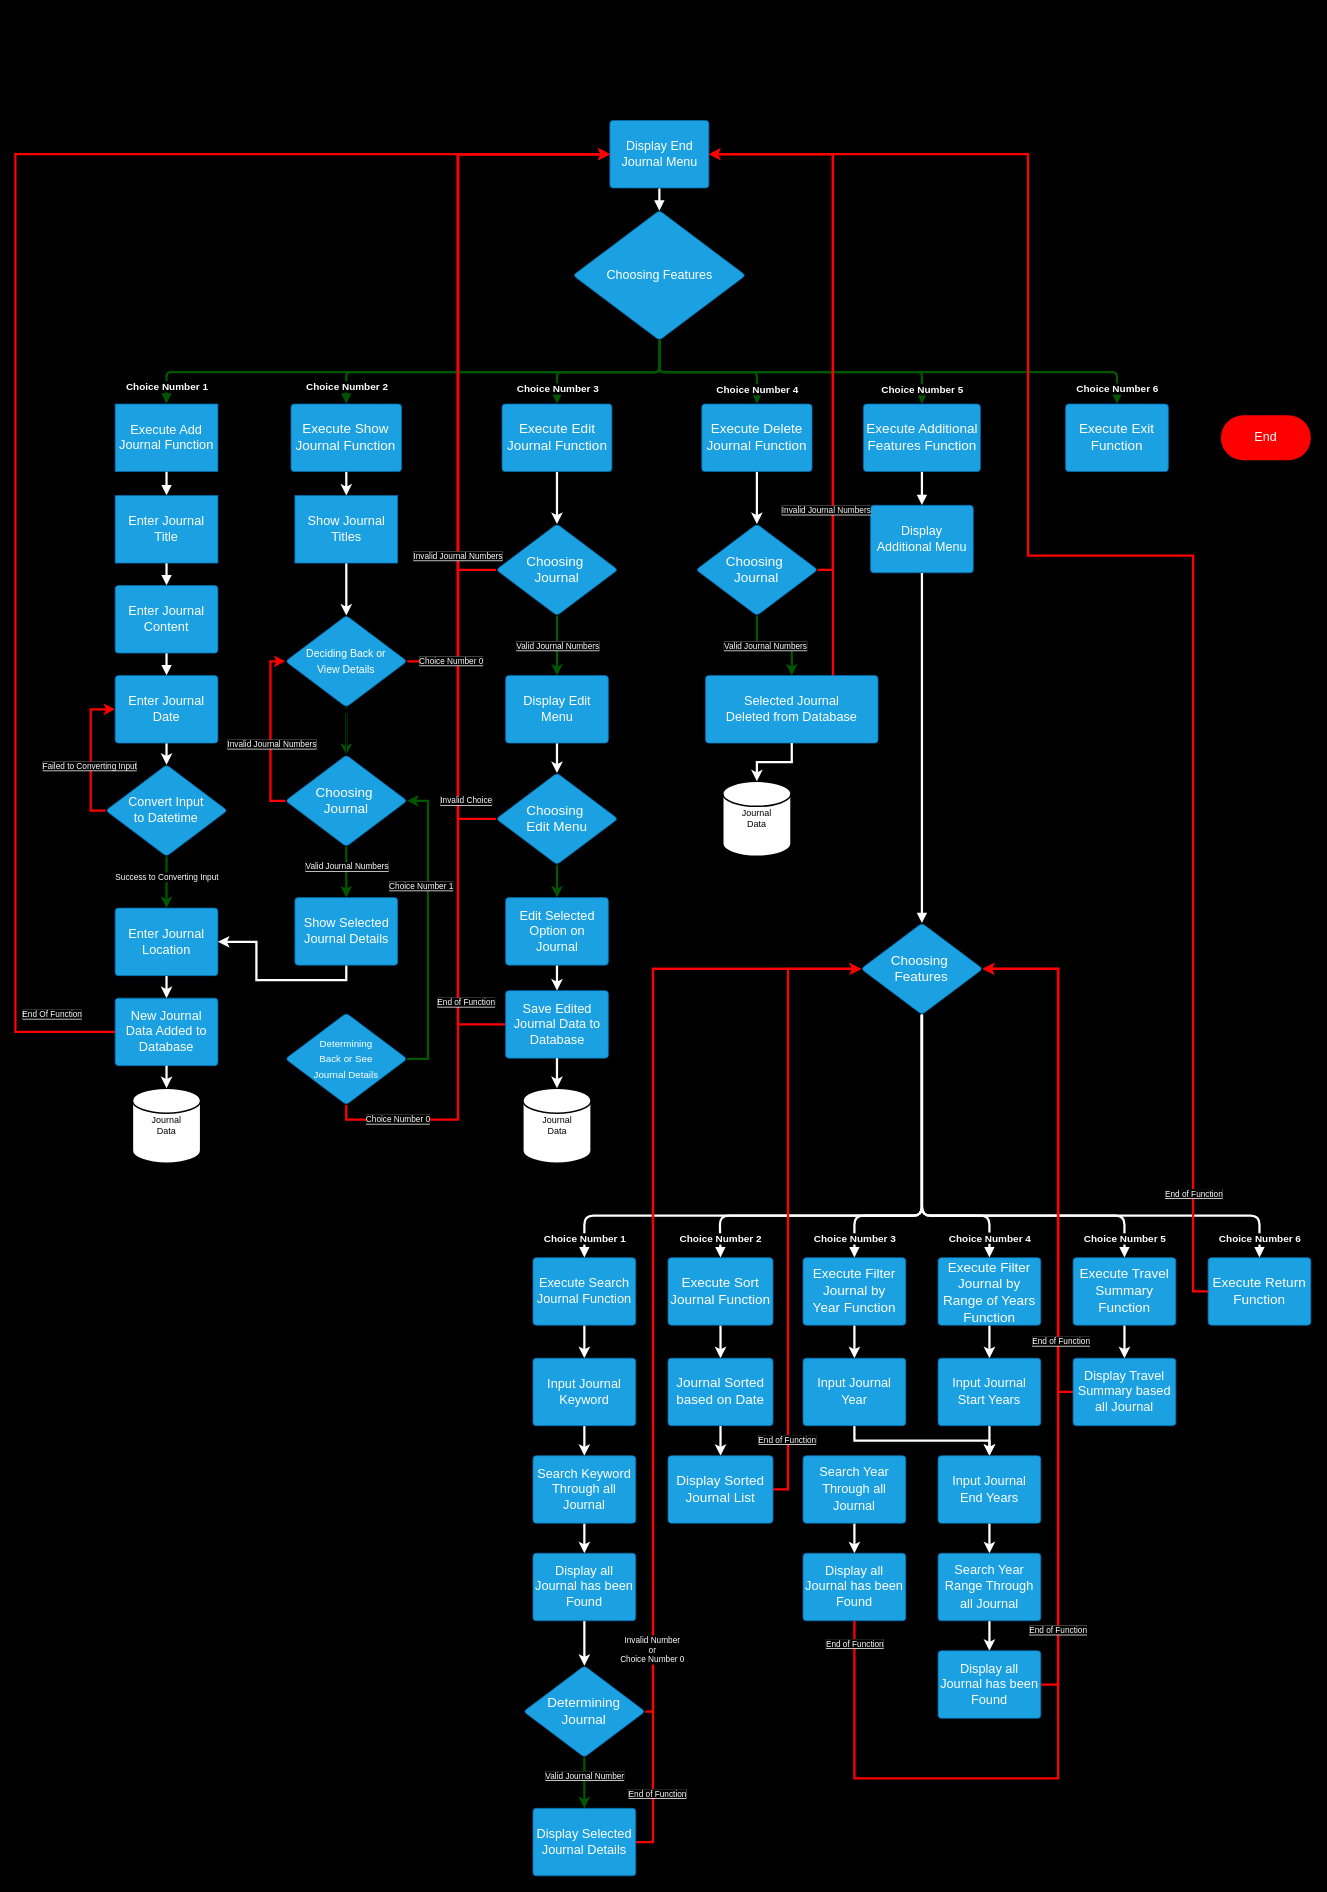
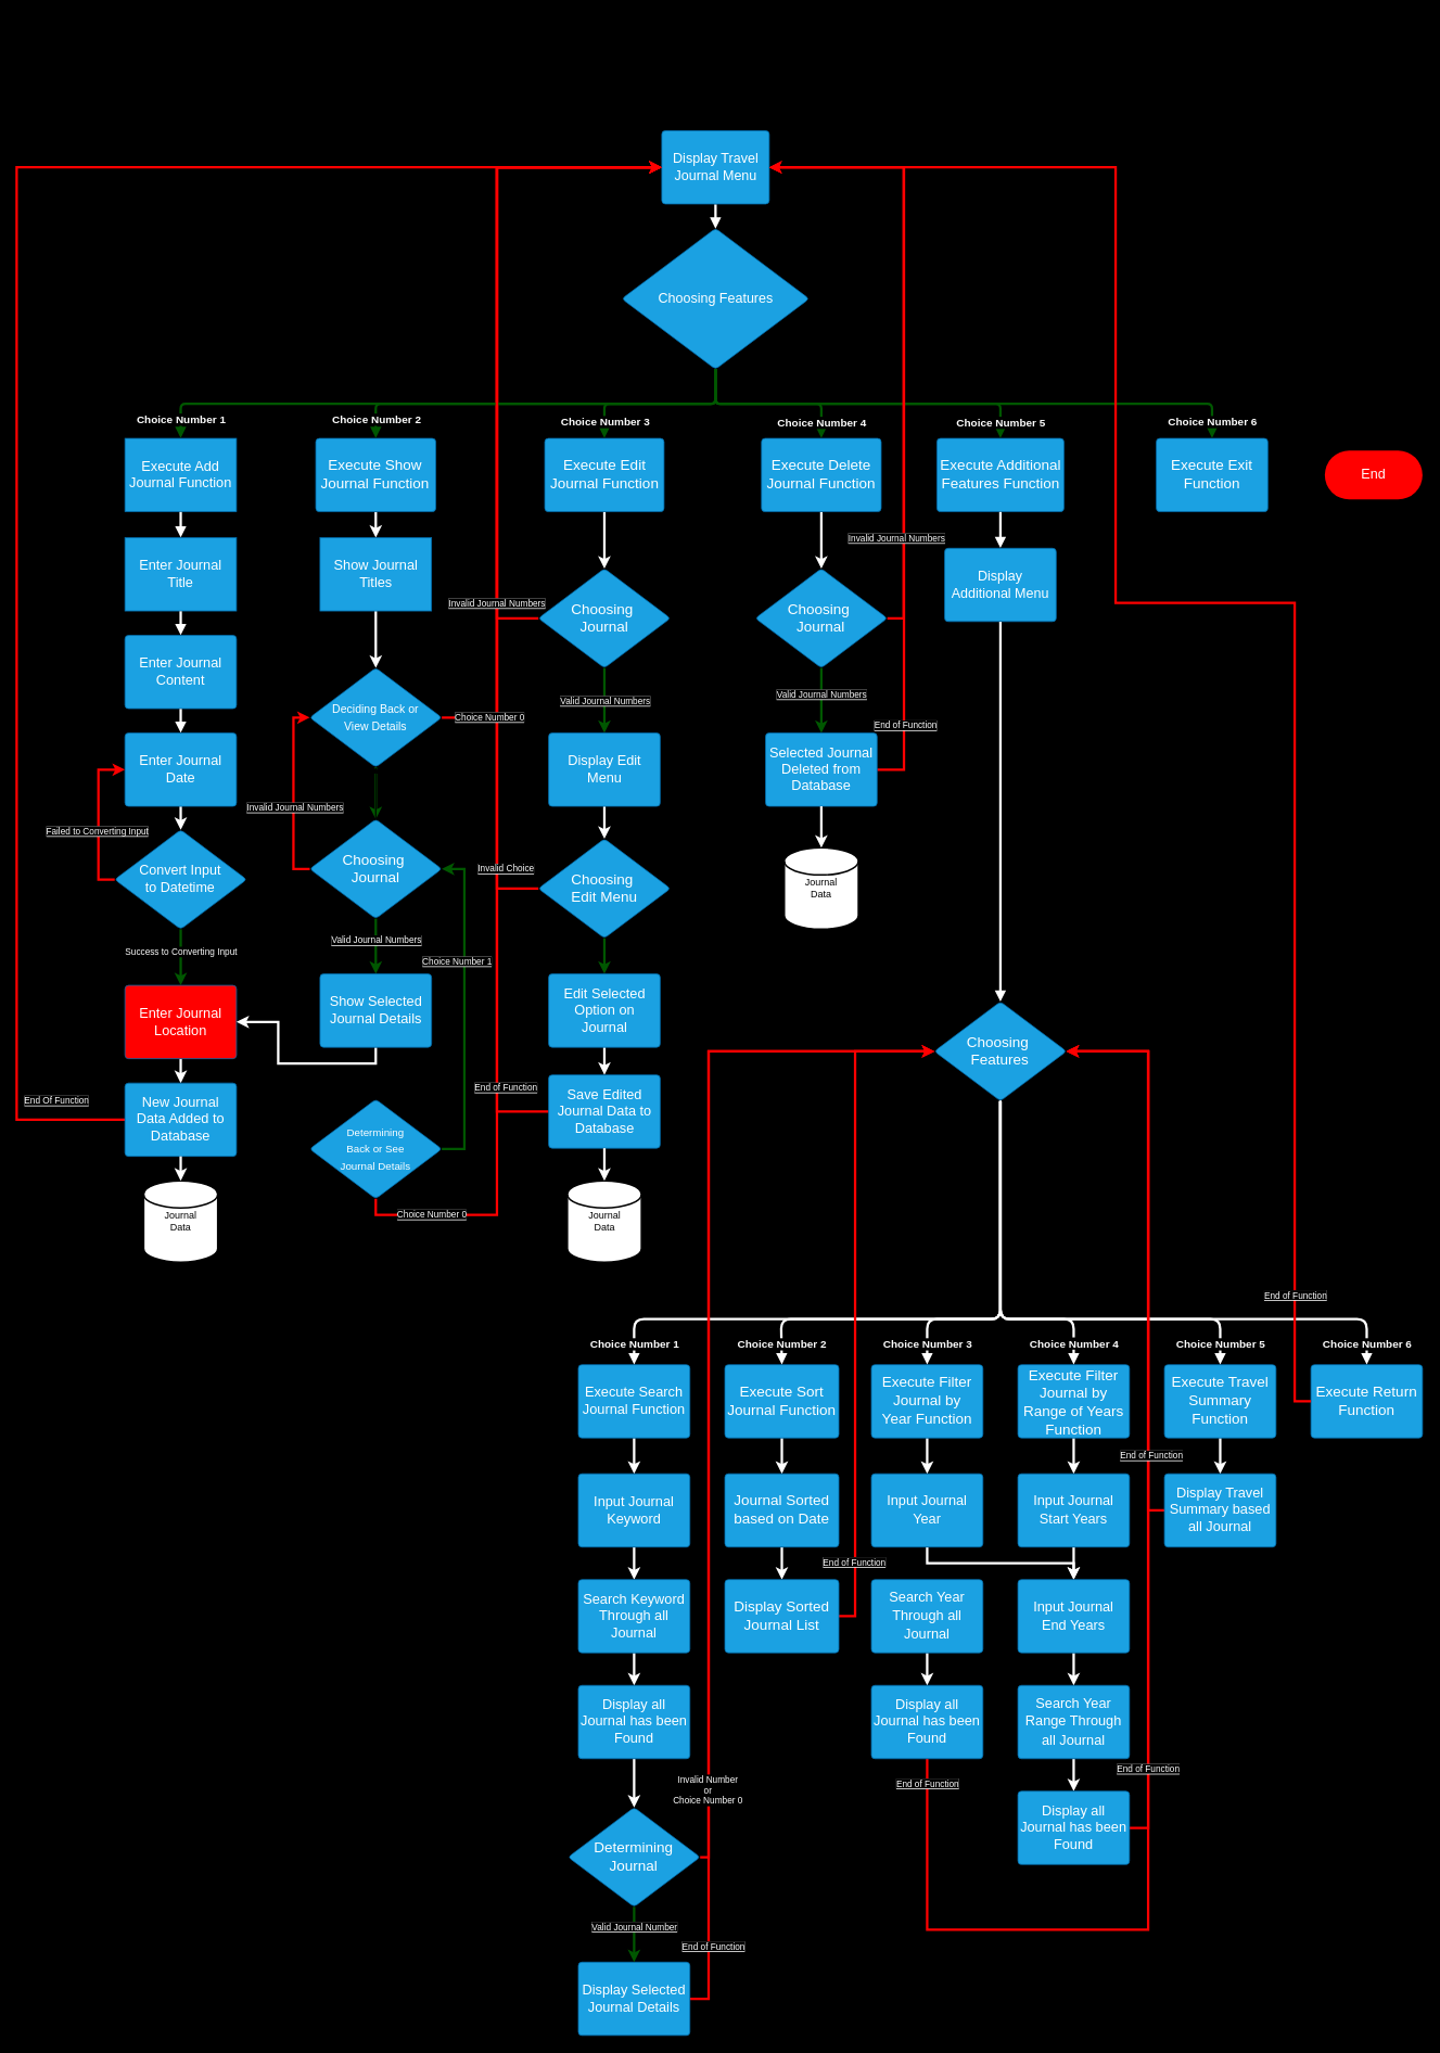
- <mxCell id="13" value="Display End Journal Menu" style="html=1;overflow=block;blockSpacing=1;whiteSpace=wrap;fontSize=16.7;spacing=9;strokeColor=#006EAF;rounded=1;absoluteArcSize=1;arcSize=9;fillColor=#1ba1e2;strokeWidth=NaN;lucidId=39wLnJ_wp2-h;fontColor=#ffffff;" vertex="1" parent="1"><mxGeometry x="812.5" y="160" width="132" height="90" as="geometry" /></mxCell>
+ <mxCell id="13" value="Display Travel Journal Menu" style="html=1;overflow=block;blockSpacing=1;whiteSpace=wrap;fontSize=16.7;spacing=9;strokeColor=#006EAF;rounded=1;absoluteArcSize=1;arcSize=9;fillColor=#1ba1e2;strokeWidth=NaN;lucidId=39wLnJ_wp2-h;fontColor=#ffffff;" vertex="1" parent="1"><mxGeometry x="812.5" y="160" width="132" height="90" as="geometry" /></mxCell>
- <mxCell id="113" value="Selected Journal&lt;div&gt;Deleted from Database&lt;/div&gt;" style="html=1;overflow=block;blockSpacing=1;whiteSpace=wrap;fontSize=17;spacing=3.8;strokeColor=#006EAF;rounded=1;absoluteArcSize=1;arcSize=9;fillColor=#1ba1e2;strokeWidth=NaN;lucidId=xdbvFR-ZrNtJ;fontColor=#ffffff;" vertex="1" parent="1"><mxGeometry x="940" y="900" width="230" height="90" as="geometry" /></mxCell>
+ <mxCell id="113" value="Selected Journal&lt;div&gt;Deleted from Database&lt;/div&gt;" style="html=1;overflow=block;blockSpacing=1;whiteSpace=wrap;fontSize=17;spacing=3.8;strokeColor=#006EAF;rounded=1;absoluteArcSize=1;arcSize=9;fillColor=#1ba1e2;strokeWidth=NaN;lucidId=xdbvFR-ZrNtJ;fontColor=#ffffff;" vertex="1" parent="1"><mxGeometry x="940" y="900" width="137" height="90" as="geometry" /></mxCell>
- <mxCell id="66" value="Enter Journal Location" style="html=1;overflow=block;blockSpacing=1;whiteSpace=wrap;fontSize=17;spacing=3.8;strokeColor=#006EAF;rounded=1;absoluteArcSize=1;arcSize=9;fillColor=#1ba1e2;strokeWidth=NaN;lucidId=xdbvFR-ZrNtJ;fontColor=#ffffff;" vertex="1" parent="1"><mxGeometry x="153" y="1210" width="137" height="90" as="geometry" /></mxCell>
+ <mxCell id="66" value="Enter Journal Location" style="html=1;overflow=block;blockSpacing=1;whiteSpace=wrap;fontSize=17;spacing=3.8;strokeColor=#006EAF;rounded=1;absoluteArcSize=1;arcSize=9;fillColor=#ff0000;strokeWidth=NaN;lucidId=xdbvFR-ZrNtJ;fontColor=#ffffff;" vertex="1" parent="1"><mxGeometry x="153" y="1210" width="137" height="90" as="geometry" /></mxCell>
